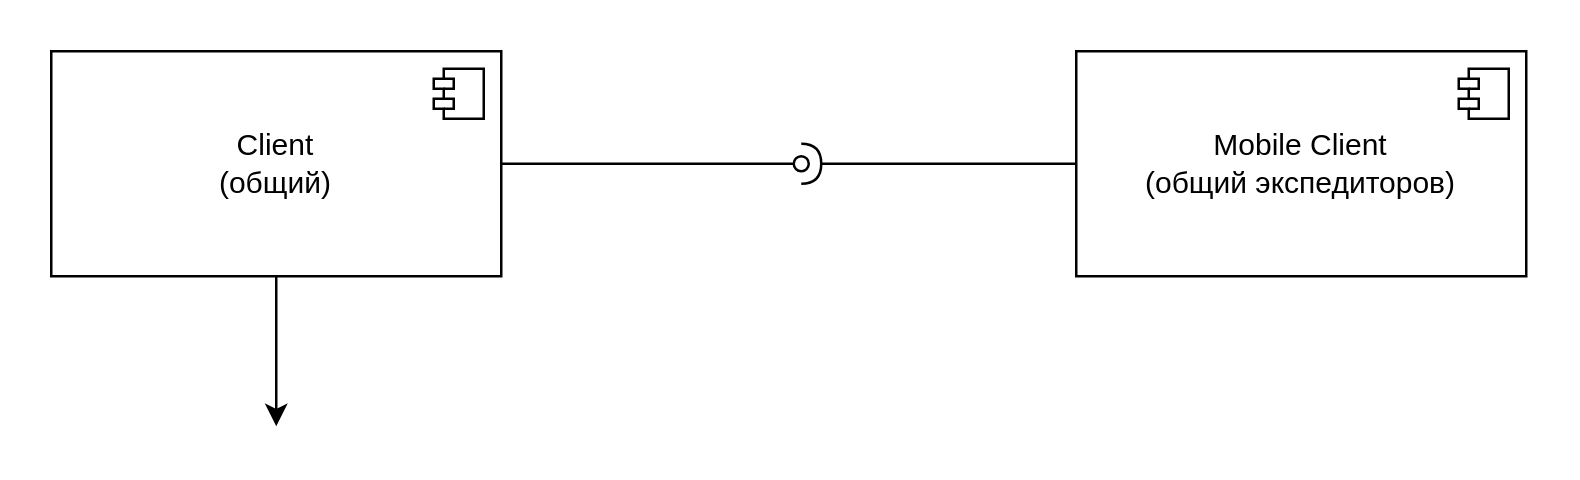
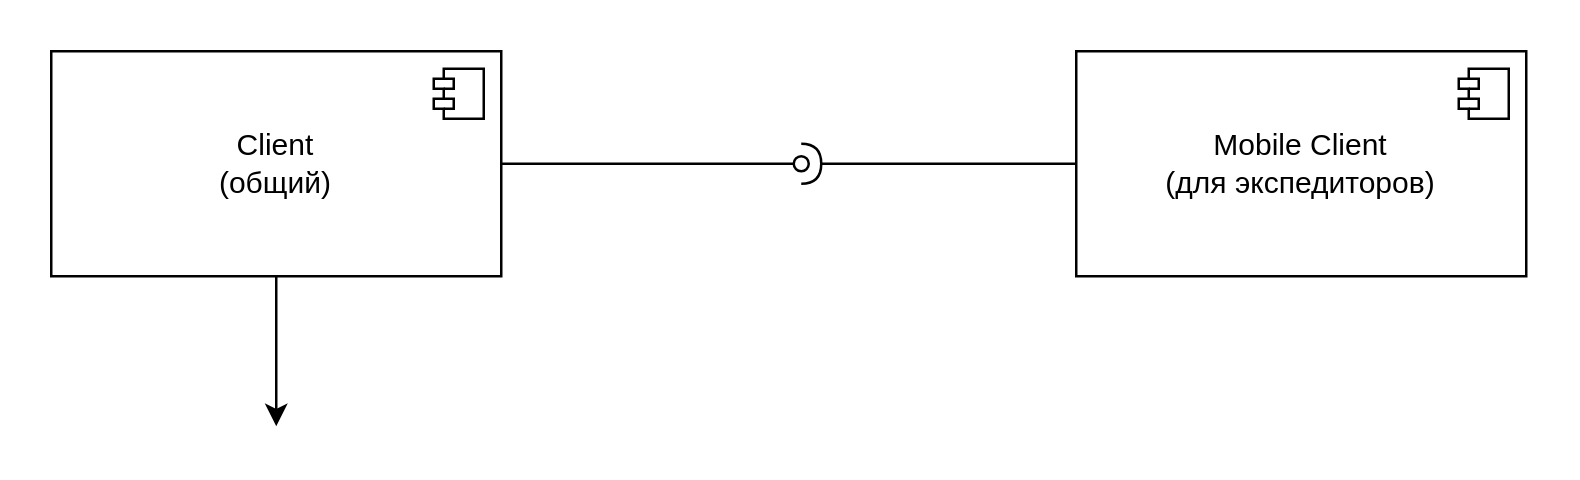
- <mxCell id="3" value="&lt;div&gt;&lt;span style=&quot;background-color: initial;&quot;&gt;Mobile Client&lt;/span&gt;&lt;/div&gt;&lt;div&gt;&lt;span style=&quot;background-color: initial;&quot;&gt;(общий экспедиторов)&lt;/span&gt;&lt;br&gt;&lt;/div&gt;" style="html=1;dropTarget=0;whiteSpace=wrap;" vertex="1" parent="1"><mxGeometry x="430" y="20" width="180" height="90" as="geometry" /></mxCell>
+ <mxCell id="3" value="&lt;div&gt;&lt;span style=&quot;background-color: initial;&quot;&gt;Mobile Client&lt;/span&gt;&lt;/div&gt;&lt;div&gt;&lt;span style=&quot;background-color: initial;&quot;&gt;(для экспедиторов)&lt;/span&gt;&lt;br&gt;&lt;/div&gt;" style="html=1;dropTarget=0;whiteSpace=wrap;" vertex="1" parent="1"><mxGeometry x="430" y="20" width="180" height="90" as="geometry" /></mxCell>
